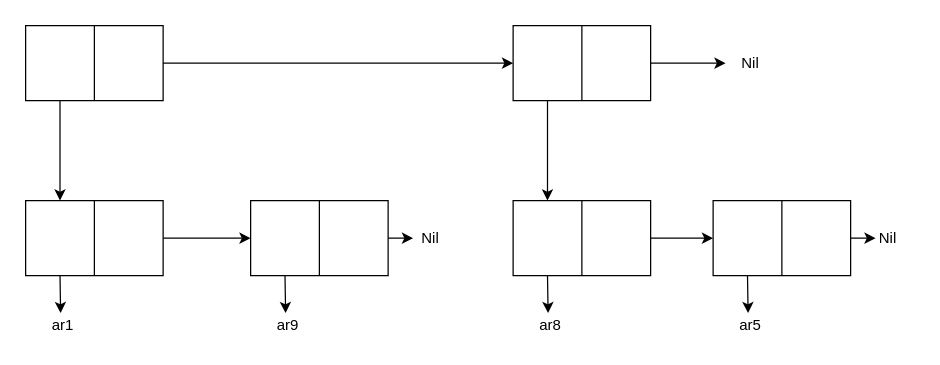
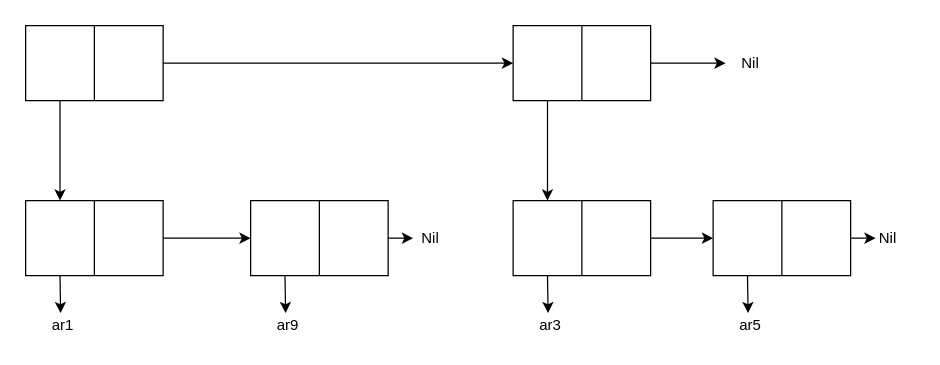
- <mxCell id="34" value="ar8" style="text;html=1;strokeColor=none;fillColor=none;align=center;verticalAlign=middle;whiteSpace=wrap;rounded=0;" parent="1" vertex="1"><mxGeometry x="420" y="250" width="40" height="20" as="geometry" /></mxCell>
+ <mxCell id="34" value="ar3" style="text;html=1;strokeColor=none;fillColor=none;align=center;verticalAlign=middle;whiteSpace=wrap;rounded=0;" parent="1" vertex="1"><mxGeometry x="420" y="250" width="40" height="20" as="geometry" /></mxCell>
